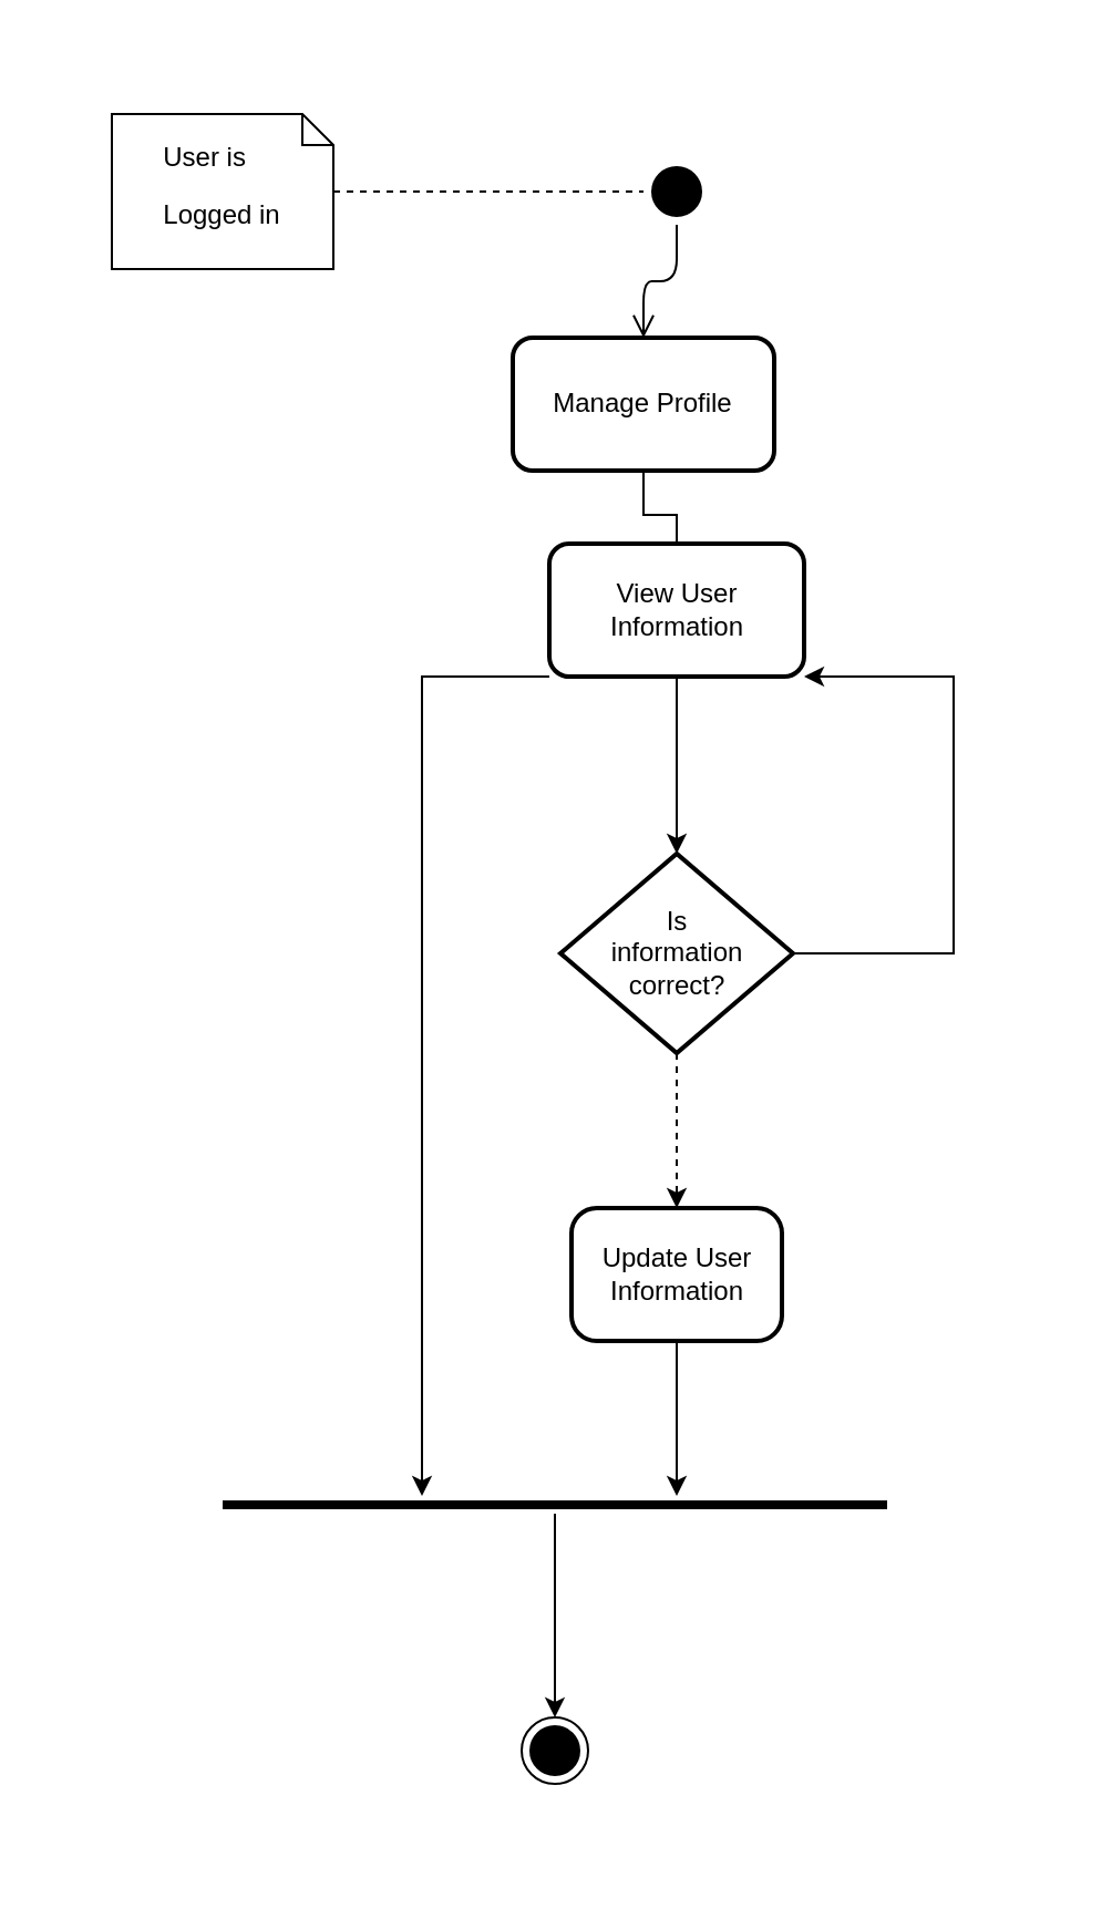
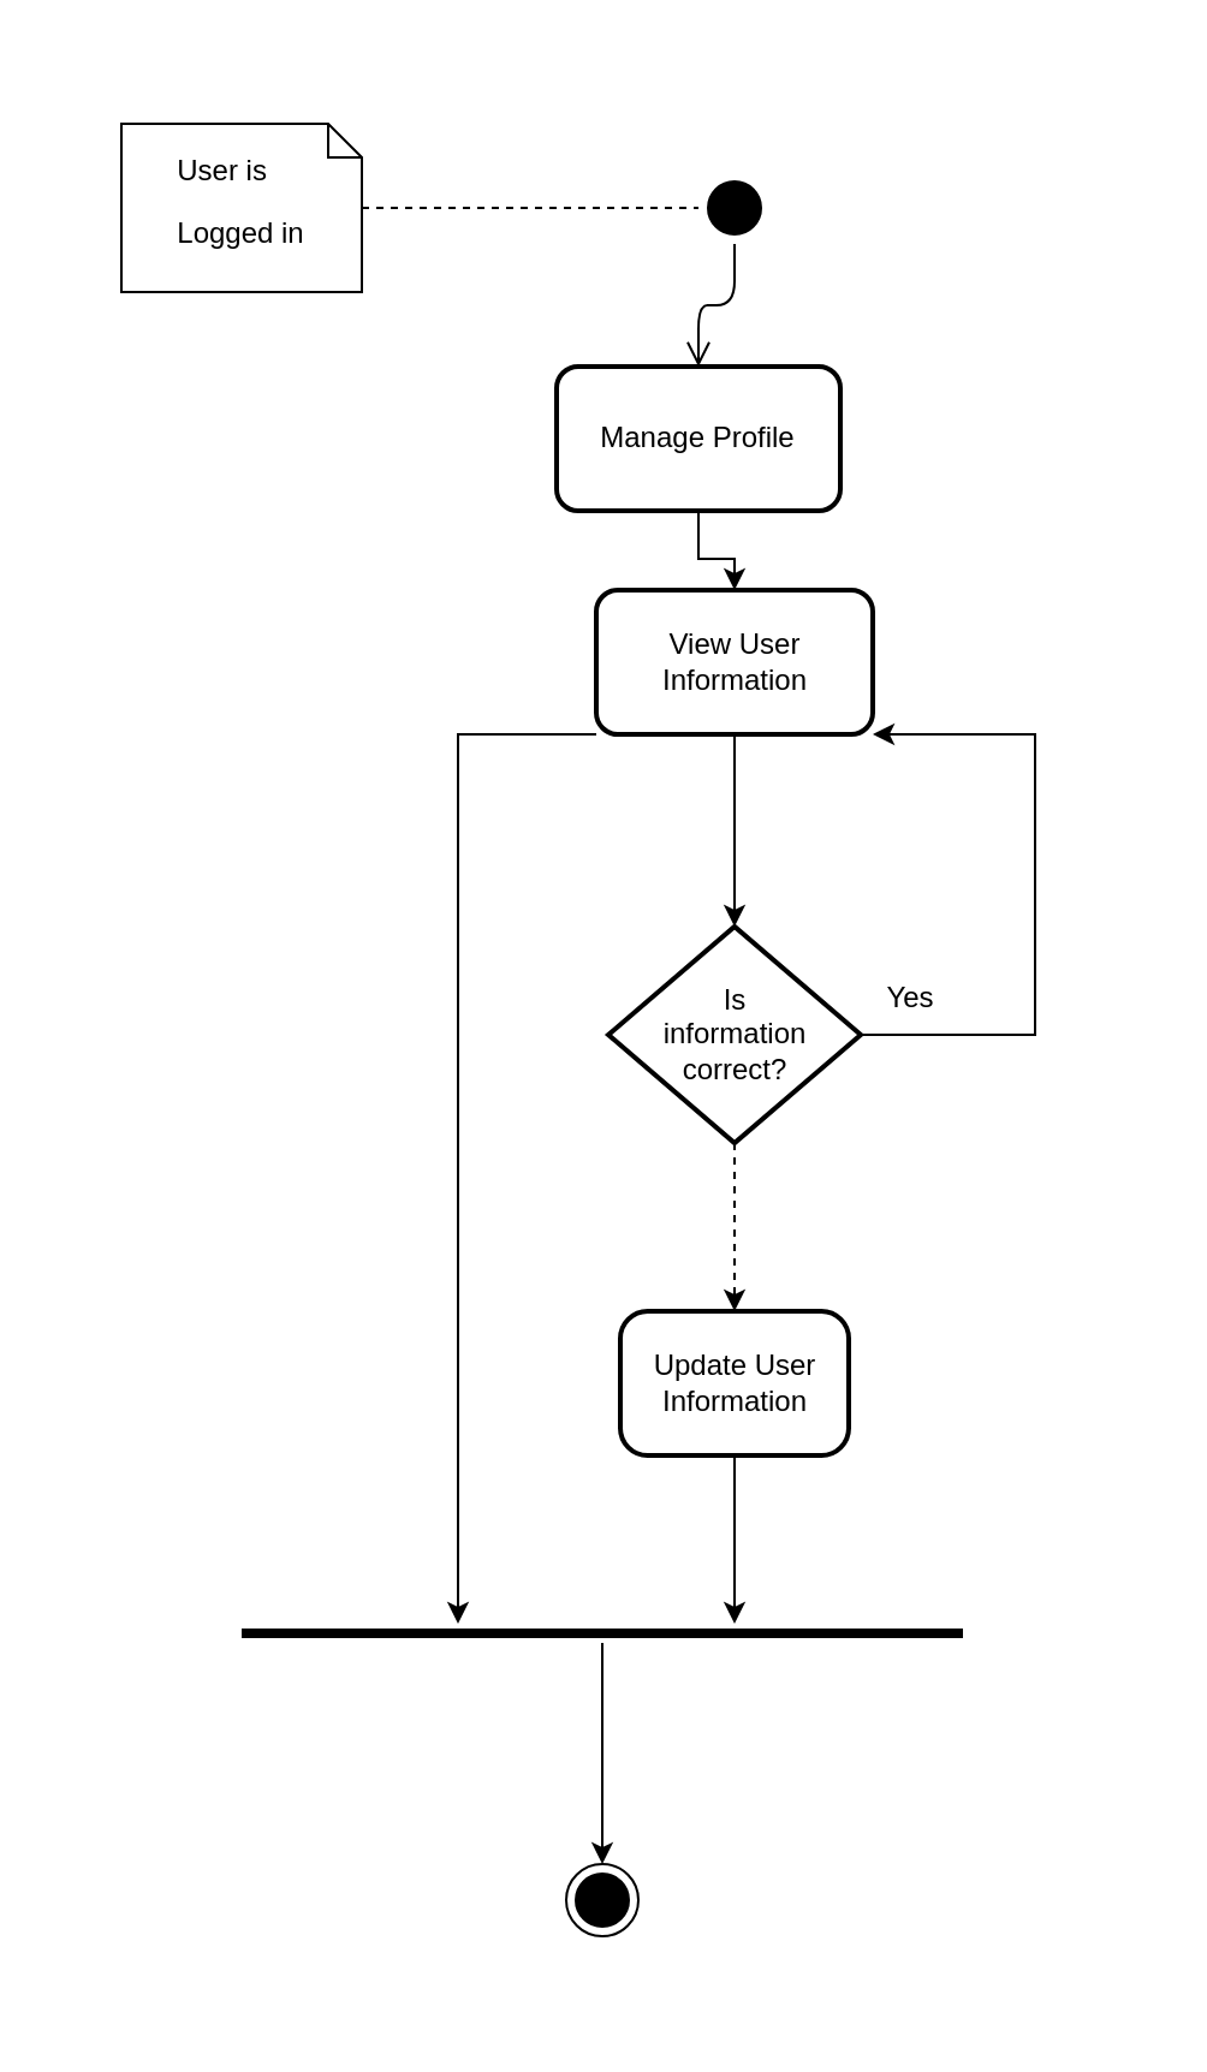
- <mxCell id="7" value="" style="edgeStyle=orthogonalEdgeStyle;rounded=0;orthogonalLoop=1;jettySize=auto;html=1;strokeColor=#000000;endArrow=none;" edge="1" parent="1" source="8" target="11"><mxGeometry relative="1" as="geometry" /></mxCell>
+ <mxCell id="7" value="" style="edgeStyle=orthogonalEdgeStyle;rounded=0;orthogonalLoop=1;jettySize=auto;html=1;strokeColor=#000000;" edge="1" parent="1" source="8" target="11"><mxGeometry relative="1" as="geometry" /></mxCell>
+ <mxCell id="17" value="Yes" style="text;html=1;align=center;verticalAlign=middle;resizable=0;points=[];autosize=1;" vertex="1" parent="1"><mxGeometry x="357.5" y="405" width="40" height="20" as="geometry" /></mxCell>
